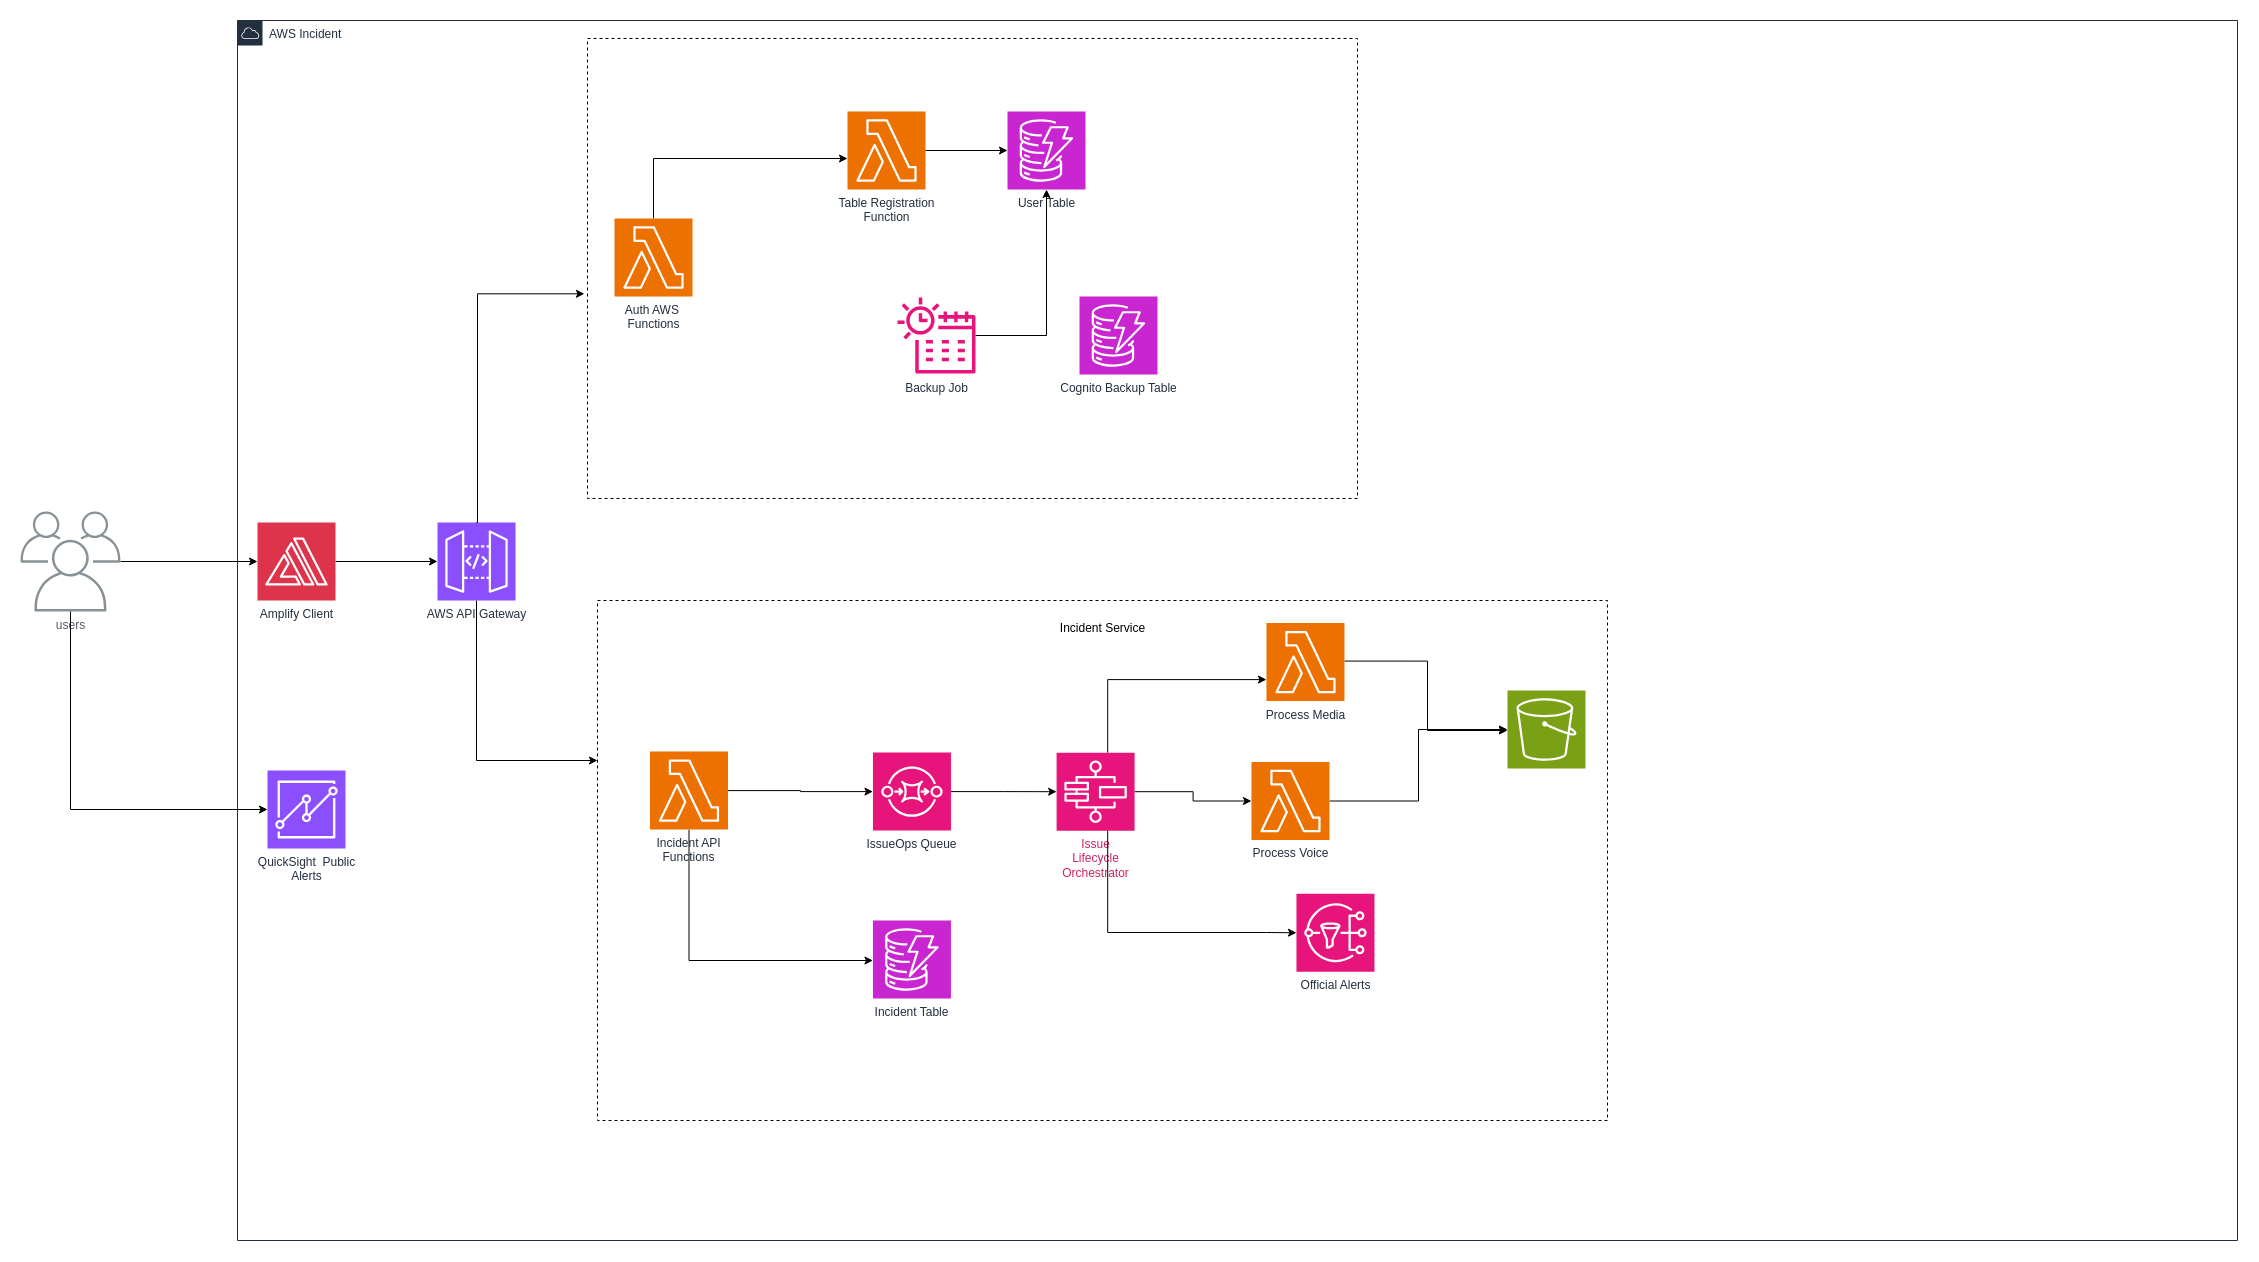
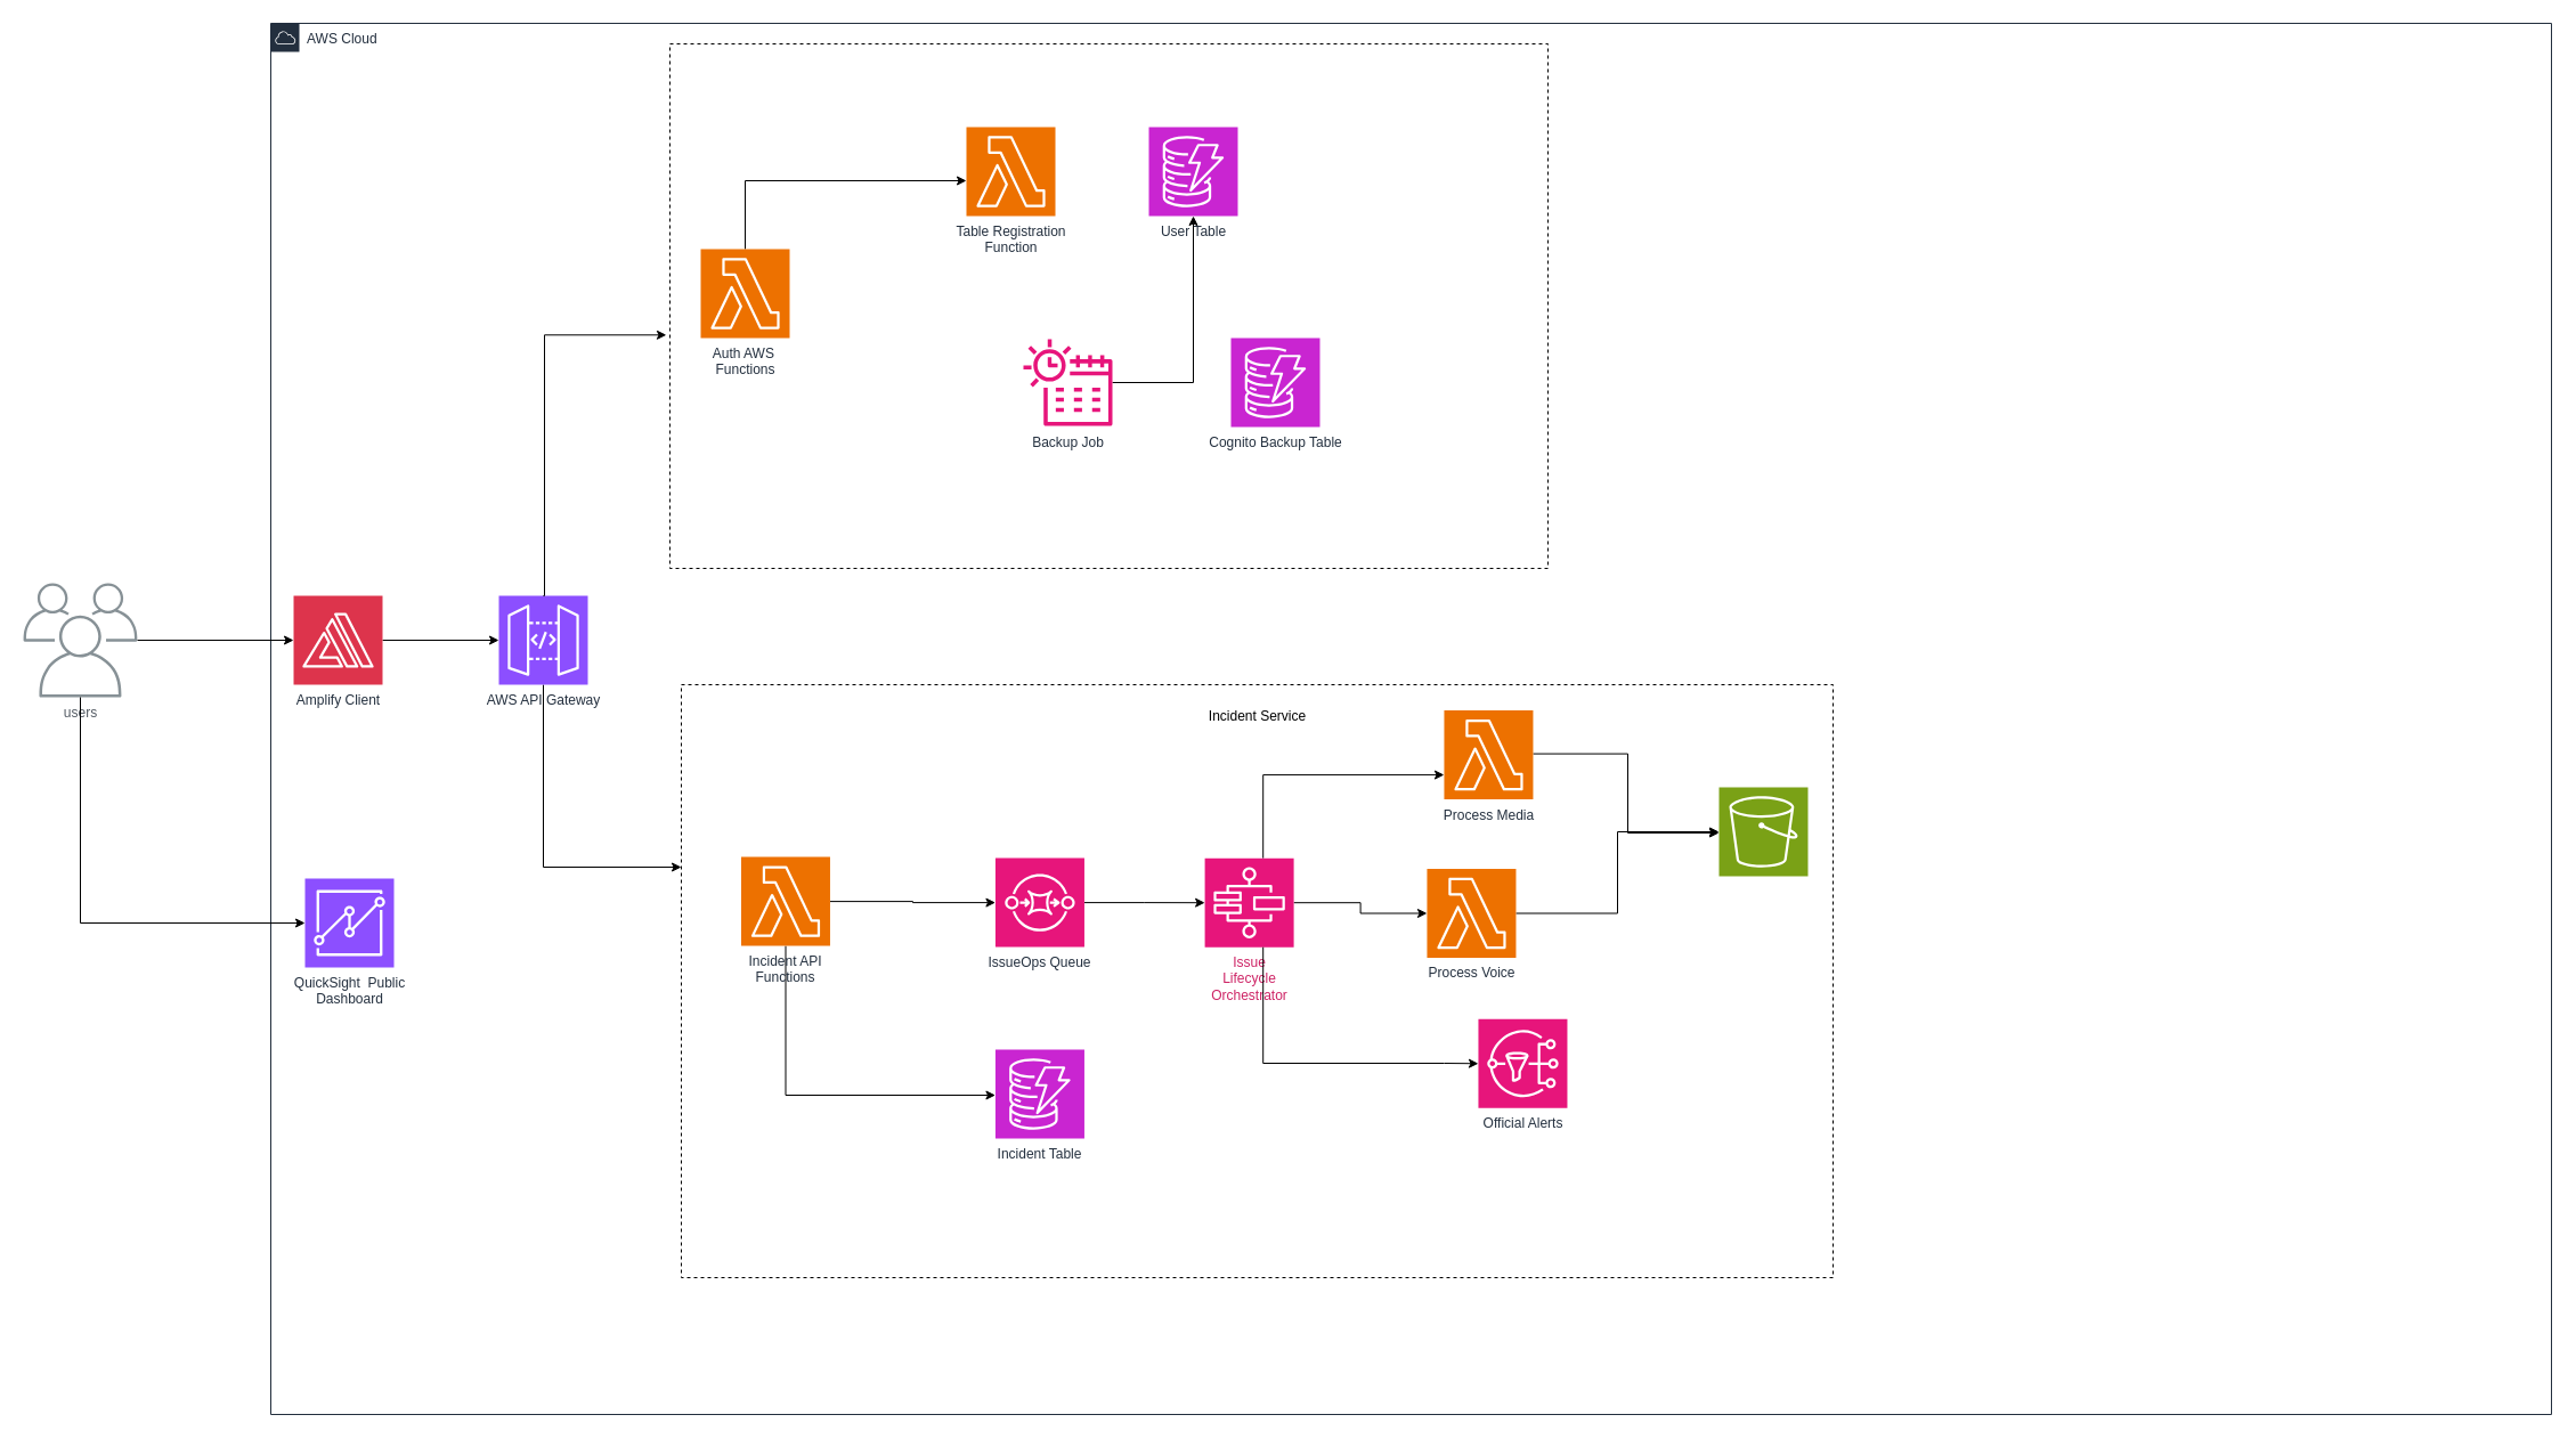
- <mxCell id="2" value="AWS Incident" style="points=[[0,0],[0.25,0],[0.5,0],[0.75,0],[1,0],[1,0.25],[1,0.5],[1,0.75],[1,1],[0.75,1],[0.5,1],[0.25,1],[0,1],[0,0.75],[0,0.5],[0,0.25]];outlineConnect=0;gradientColor=none;html=1;whiteSpace=wrap;fontSize=12;fontStyle=0;container=1;pointerEvents=0;collapsible=0;recursiveResize=0;shape=mxgraph.aws4.group;grIcon=mxgraph.aws4.group_aws_cloud;strokeColor=#232F3E;fillColor=none;verticalAlign=top;align=left;spacingLeft=30;fontColor=#232F3E;dashed=0;" parent="1" vertex="1"><mxGeometry x="237" y="20" width="2000" height="1220" as="geometry" /></mxCell>
+ <mxCell id="2" value="AWS Cloud" style="points=[[0,0],[0.25,0],[0.5,0],[0.75,0],[1,0],[1,0.25],[1,0.5],[1,0.75],[1,1],[0.75,1],[0.5,1],[0.25,1],[0,1],[0,0.75],[0,0.5],[0,0.25]];outlineConnect=0;gradientColor=none;html=1;whiteSpace=wrap;fontSize=12;fontStyle=0;container=1;pointerEvents=0;collapsible=0;recursiveResize=0;shape=mxgraph.aws4.group;grIcon=mxgraph.aws4.group_aws_cloud;strokeColor=#232F3E;fillColor=none;verticalAlign=top;align=left;spacingLeft=30;fontColor=#232F3E;dashed=0;" parent="1" vertex="1"><mxGeometry x="237" y="20" width="2000" height="1220" as="geometry" /></mxCell>
- <mxCell id="11" style="edgeStyle=orthogonalEdgeStyle;rounded=0;orthogonalLoop=1;jettySize=auto;html=1;" parent="7" source="12" target="13" edge="1"><mxGeometry relative="1" as="geometry" /></mxCell>
- <mxCell id="36" value="QuickSight&amp;nbsp; Public&lt;div&gt;Alerts&lt;/div&gt;" style="sketch=0;points=[[0,0,0],[0.25,0,0],[0.5,0,0],[0.75,0,0],[1,0,0],[0,1,0],[0.25,1,0],[0.5,1,0],[0.75,1,0],[1,1,0],[0,0.25,0],[0,0.5,0],[0,0.75,0],[1,0.25,0],[1,0.5,0],[1,0.75,0]];outlineConnect=0;fontColor=#232F3E;fillColor=#8C4FFF;strokeColor=#ffffff;dashed=0;verticalLabelPosition=bottom;verticalAlign=top;align=center;html=1;fontSize=12;fontStyle=0;aspect=fixed;shape=mxgraph.aws4.resourceIcon;resIcon=mxgraph.aws4.quicksight;" parent="2" vertex="1"><mxGeometry x="30" y="750" width="78" height="78" as="geometry" /></mxCell>
+ <mxCell id="36" value="QuickSight&amp;nbsp; Public&lt;div&gt;Dashboard&lt;/div&gt;" style="sketch=0;points=[[0,0,0],[0.25,0,0],[0.5,0,0],[0.75,0,0],[1,0,0],[0,1,0],[0.25,1,0],[0.5,1,0],[0.75,1,0],[1,1,0],[0,0.25,0],[0,0.5,0],[0,0.75,0],[1,0.25,0],[1,0.5,0],[1,0.75,0]];outlineConnect=0;fontColor=#232F3E;fillColor=#8C4FFF;strokeColor=#ffffff;dashed=0;verticalLabelPosition=bottom;verticalAlign=top;align=center;html=1;fontSize=12;fontStyle=0;aspect=fixed;shape=mxgraph.aws4.resourceIcon;resIcon=mxgraph.aws4.quicksight;" parent="2" vertex="1"><mxGeometry x="30" y="750" width="78" height="78" as="geometry" /></mxCell>
